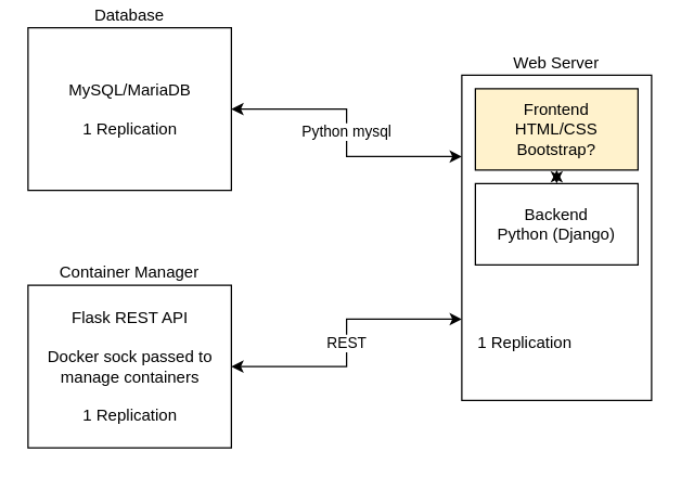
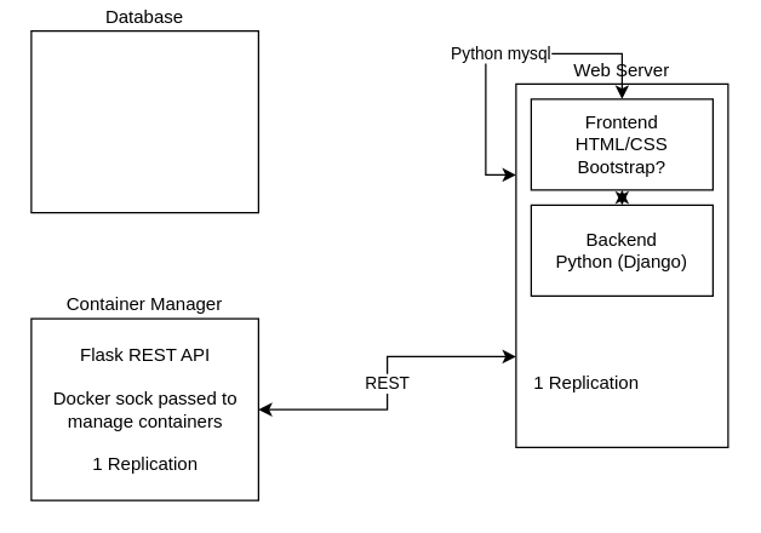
- <mxCell id="13" value="&lt;div&gt;MySQL/MariaDB&lt;/div&gt;&lt;div&gt;&lt;br&gt;&lt;/div&gt;&lt;div&gt;1 Replication&lt;/div&gt;" style="text;html=1;strokeColor=none;fillColor=none;align=center;verticalAlign=middle;whiteSpace=wrap;rounded=0;" vertex="1" parent="11"><mxGeometry x="10.714" y="10" width="128.571" height="100" as="geometry" /></mxCell>
- <mxCell id="8" value="Python mysql" style="edgeStyle=orthogonalEdgeStyle;rounded=0;orthogonalLoop=1;jettySize=auto;html=1;exitX=0;exitY=0.25;exitDx=0;exitDy=0;entryX=1;entryY=0.5;entryDx=0;entryDy=0;startArrow=classic;startFill=1;" edge="1" parent="1" source="3" target="12"><mxGeometry relative="1" as="geometry" /></mxCell>
+ <mxCell id="8" value="Python mysql" style="edgeStyle=orthogonalEdgeStyle;rounded=0;orthogonalLoop=1;jettySize=auto;html=1;exitX=0;exitY=0.25;exitDx=0;exitDy=0;startArrow=classic;startFill=1;" edge="1" parent="1" source="3" target="6"><mxGeometry relative="1" as="geometry" /></mxCell>
- <mxCell id="6" value="&lt;div&gt;Frontend&lt;/div&gt;&lt;div&gt;HTML/CSS&lt;/div&gt;&lt;div&gt;Bootstrap?&lt;/div&gt;" style="whiteSpace=wrap;html=1;rounded=0;fillColor=#fff2cc;" vertex="1" parent="2"><mxGeometry x="10" y="10" width="120" height="60" as="geometry" /></mxCell>
+ <mxCell id="6" value="&lt;div&gt;Frontend&lt;/div&gt;&lt;div&gt;HTML/CSS&lt;/div&gt;&lt;div&gt;Bootstrap?&lt;/div&gt;" style="whiteSpace=wrap;html=1;rounded=0;" vertex="1" parent="2"><mxGeometry x="10" y="10" width="120" height="60" as="geometry" /></mxCell>
